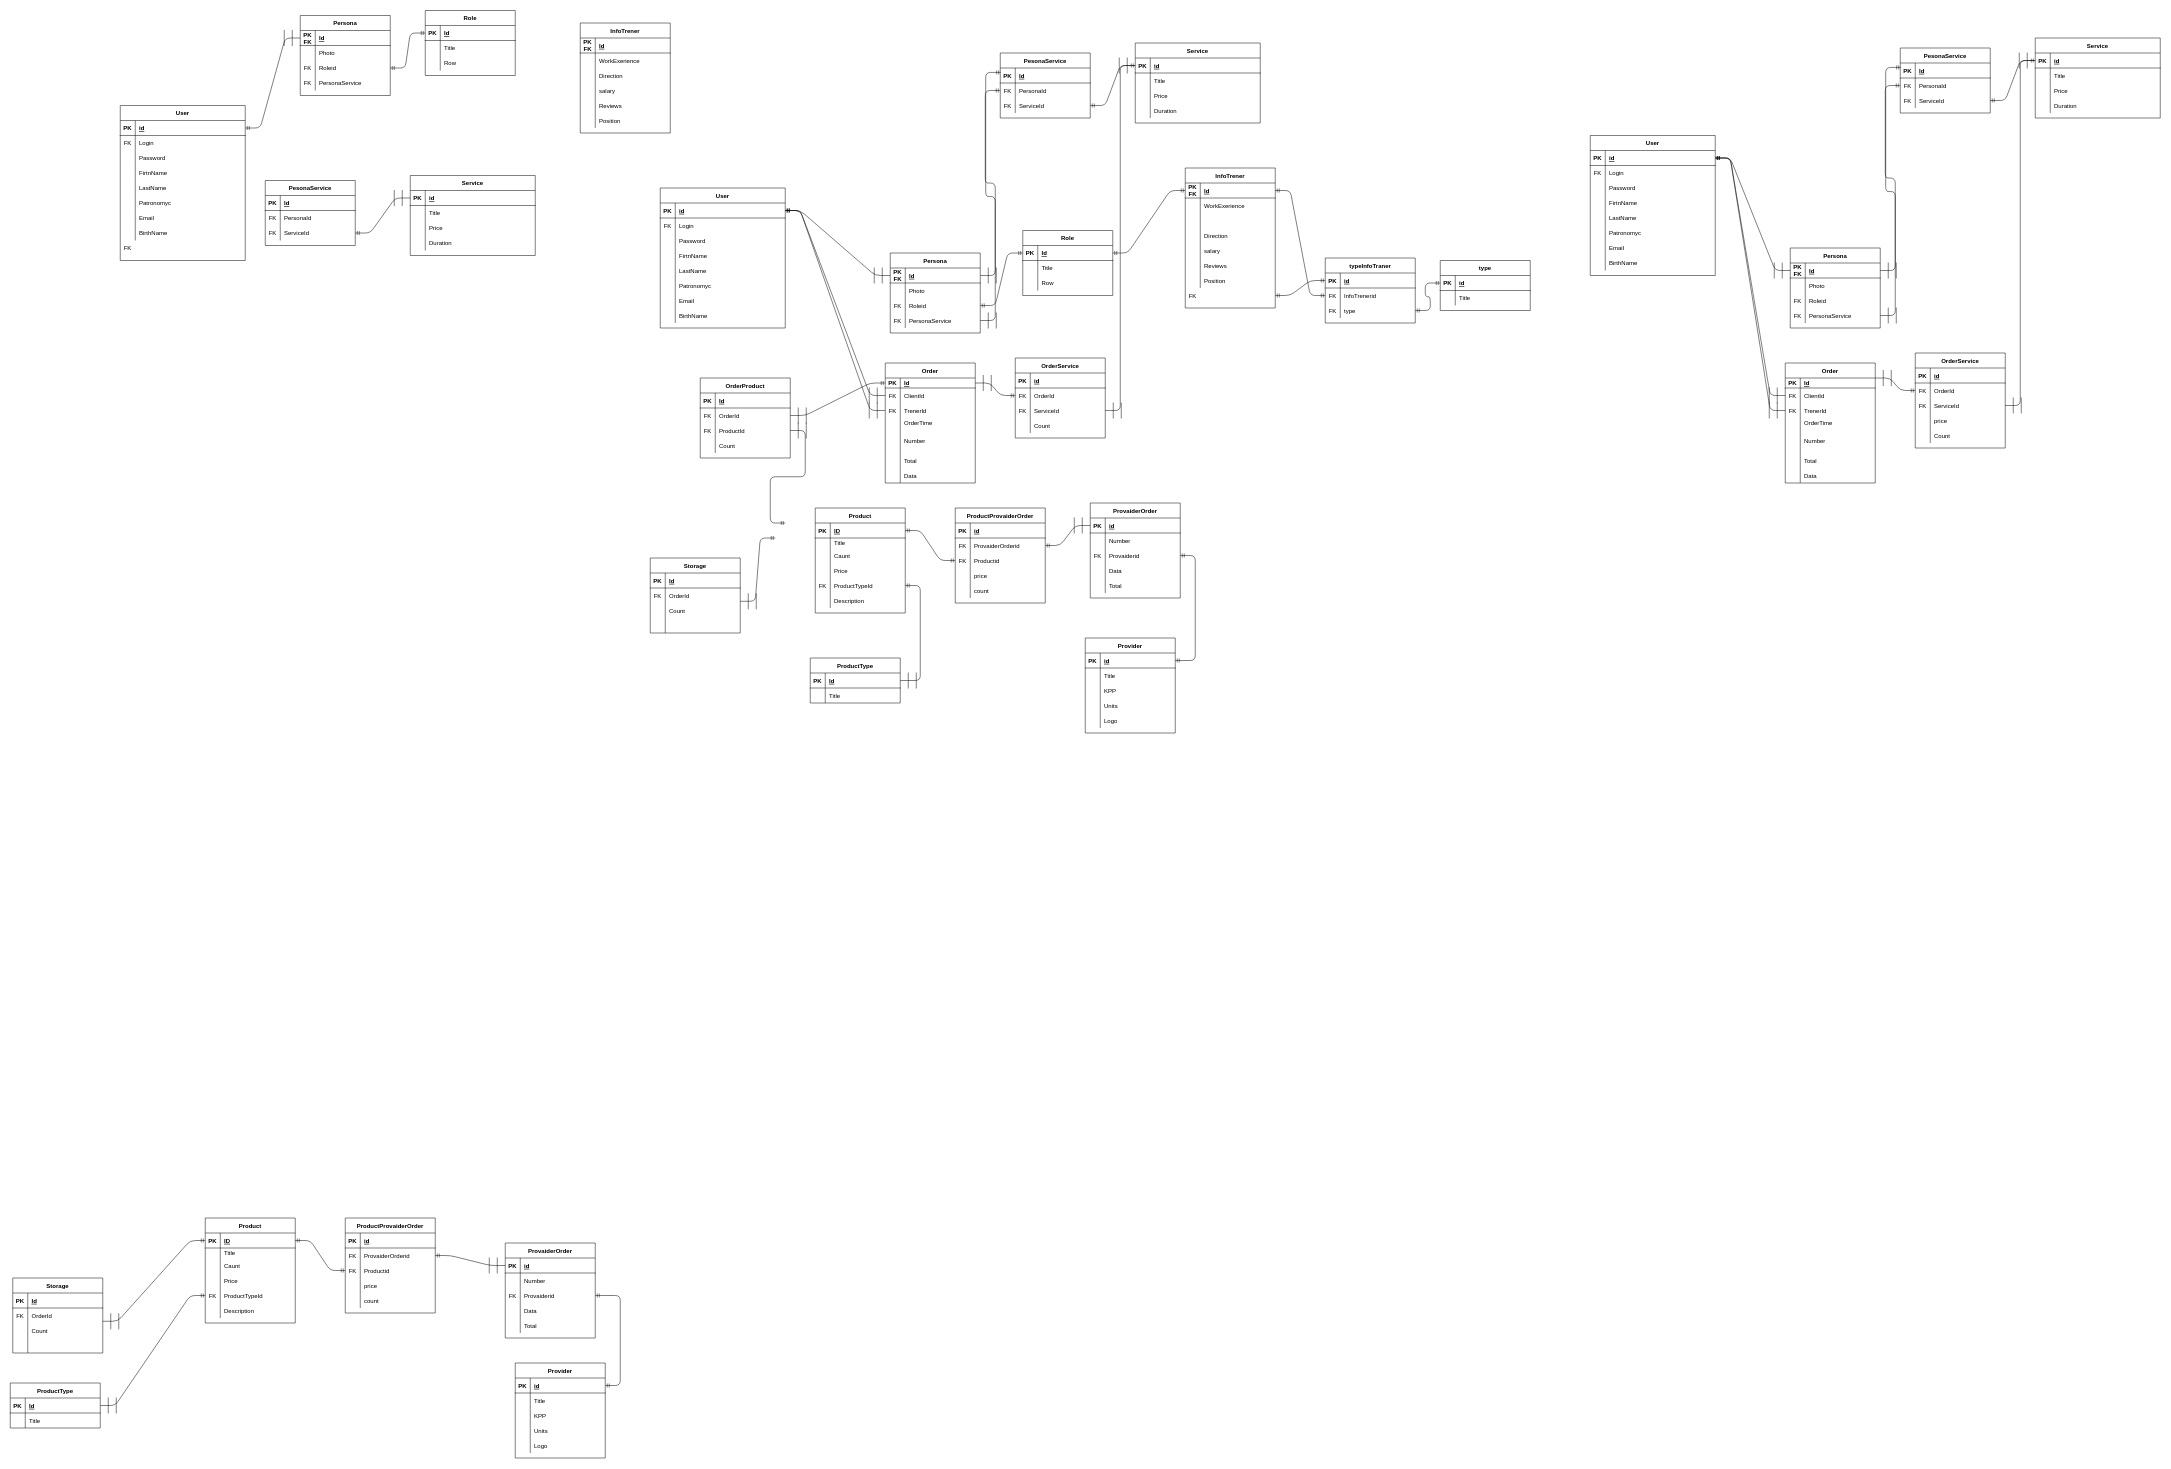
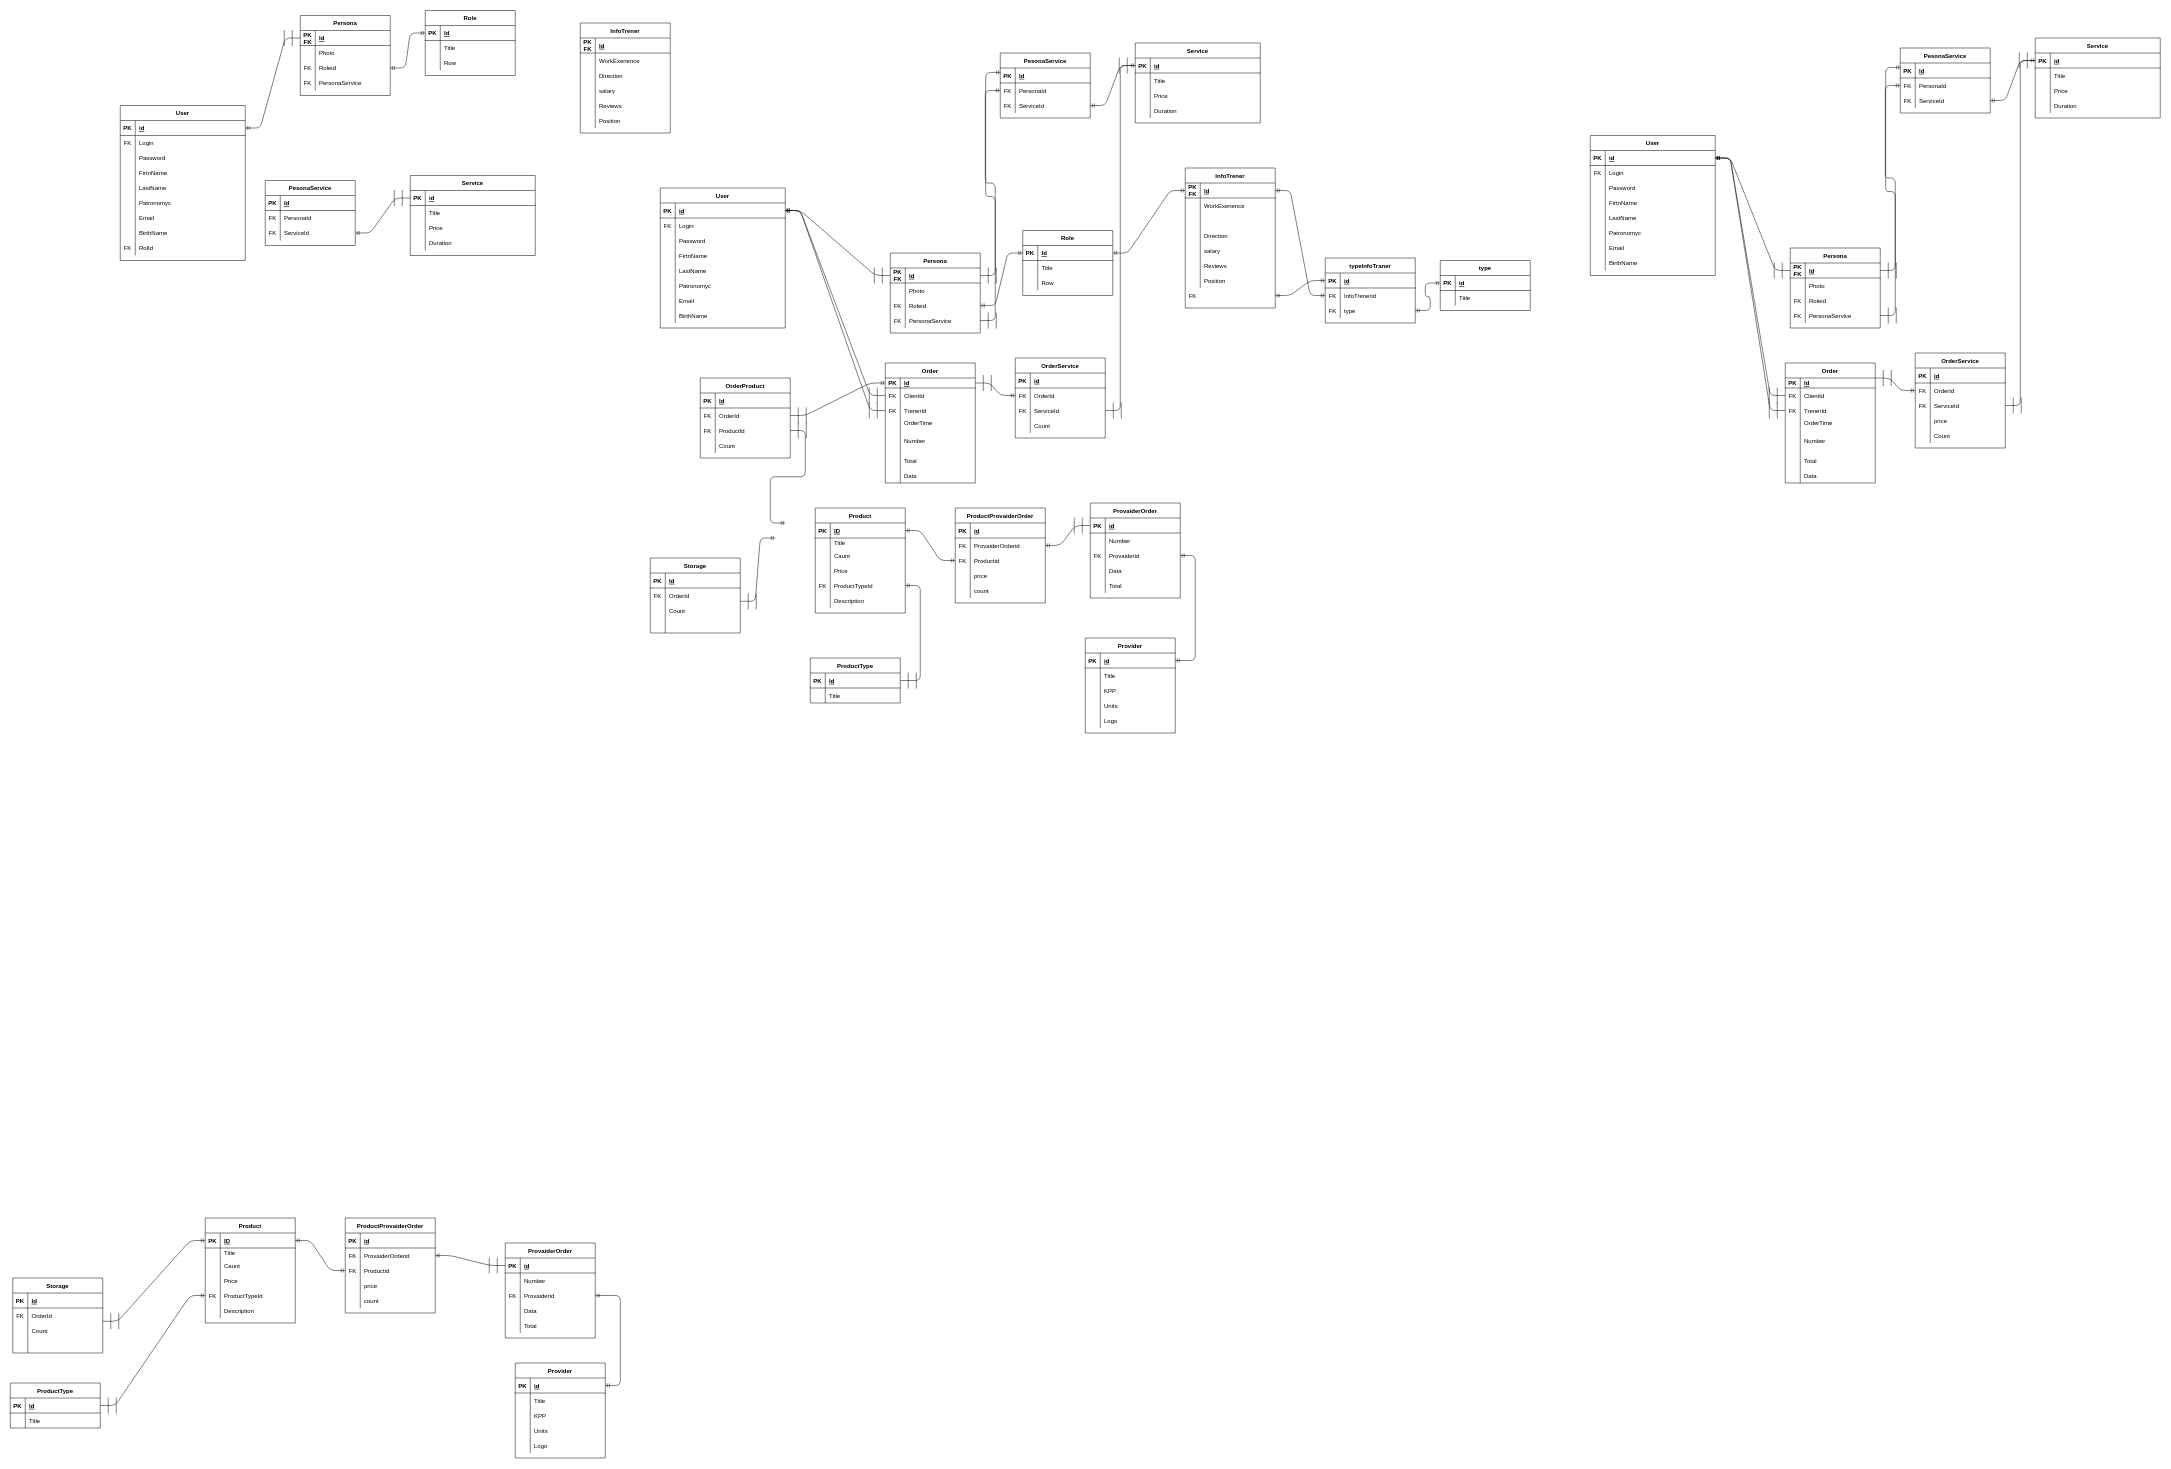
+ <mxCell id="295" value="RolId" style="shape=partialRectangle;connectable=0;fillColor=none;top=0;left=0;bottom=0;right=0;align=left;spacingLeft=6;overflow=hidden;" parent="293" vertex="1"><mxGeometry x="30" width="220" height="30" as="geometry" /></mxCell>
